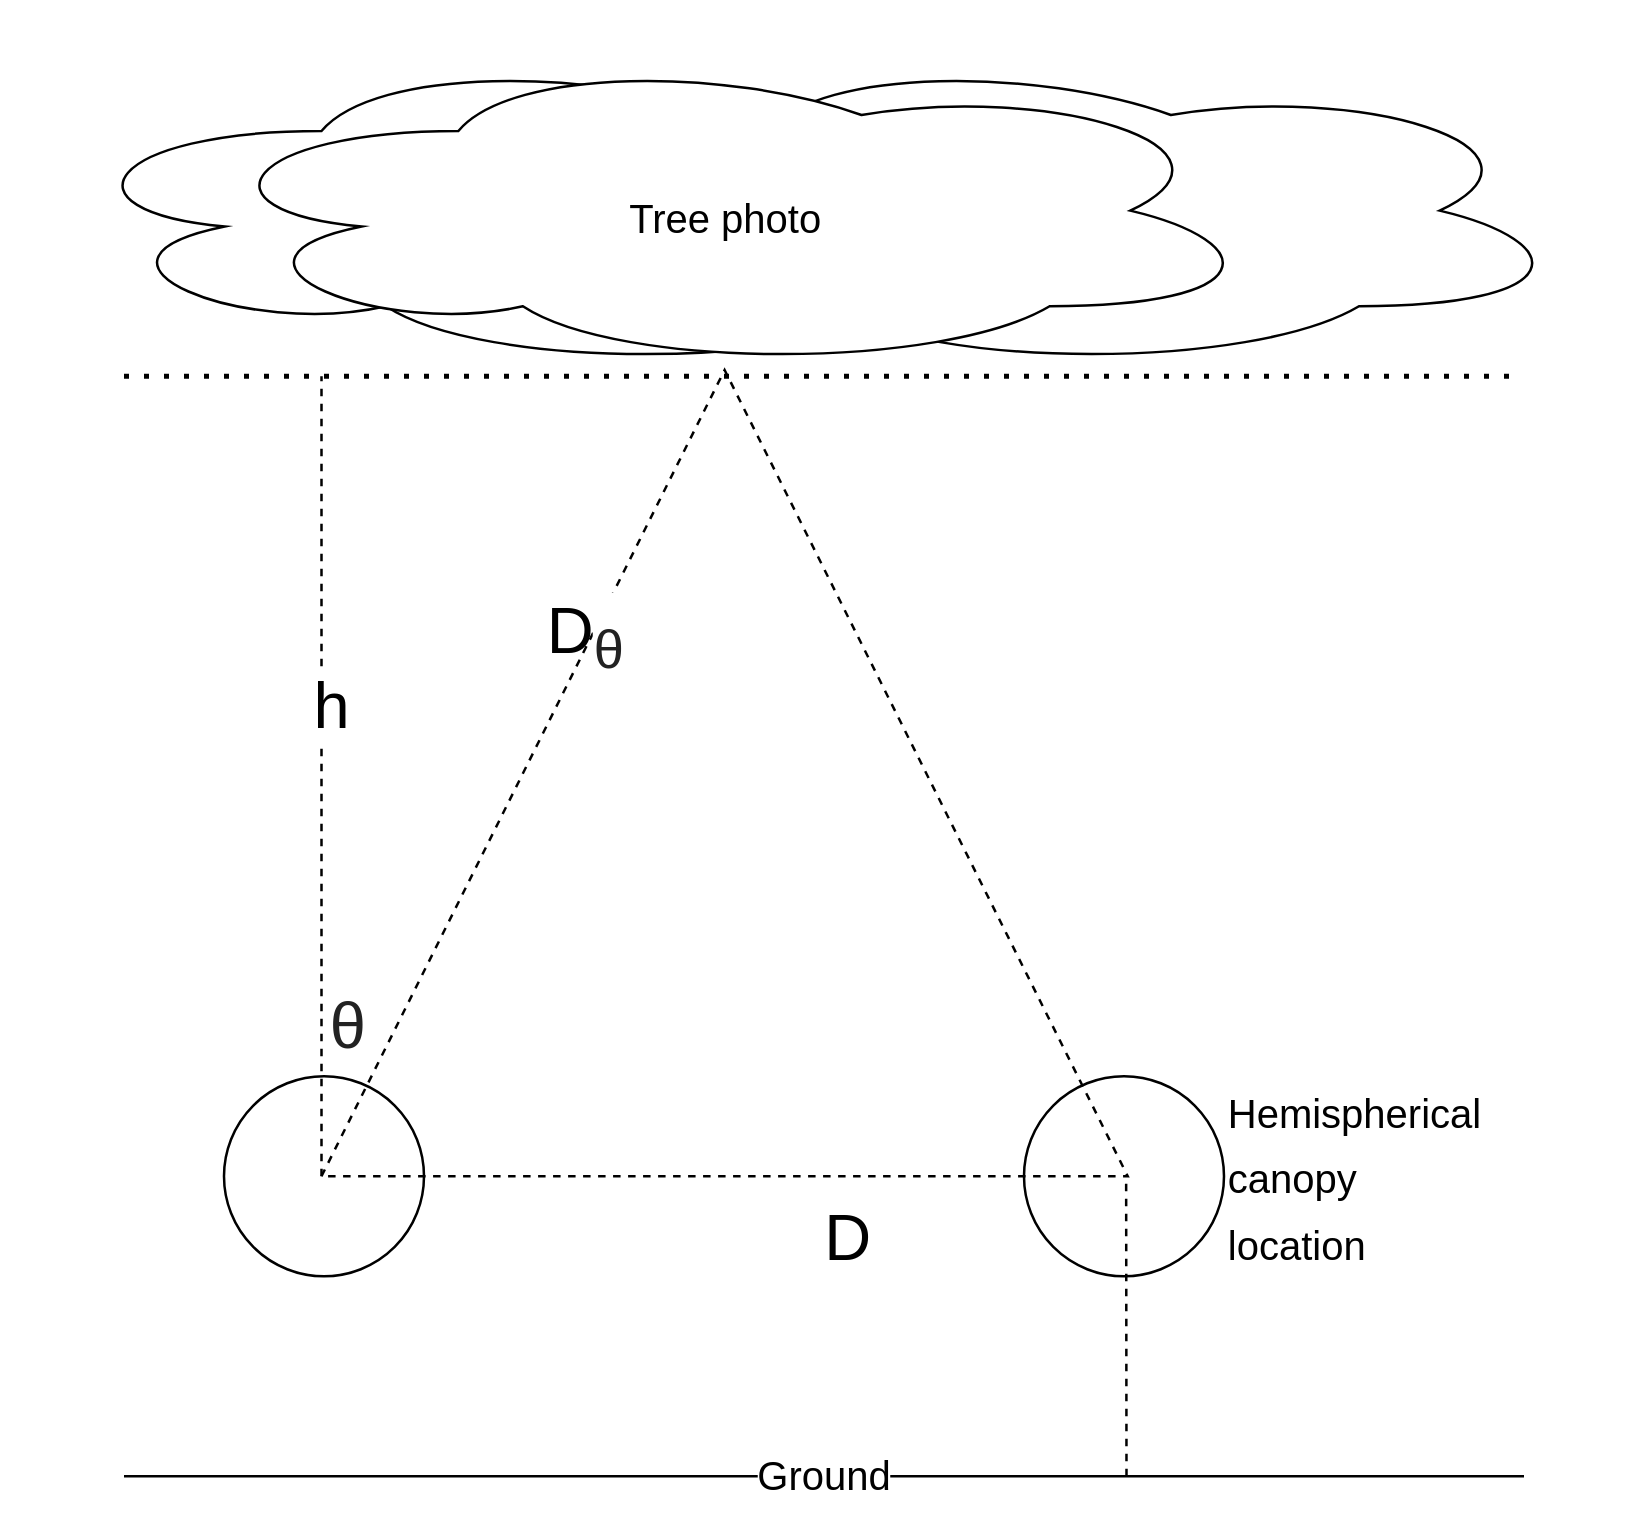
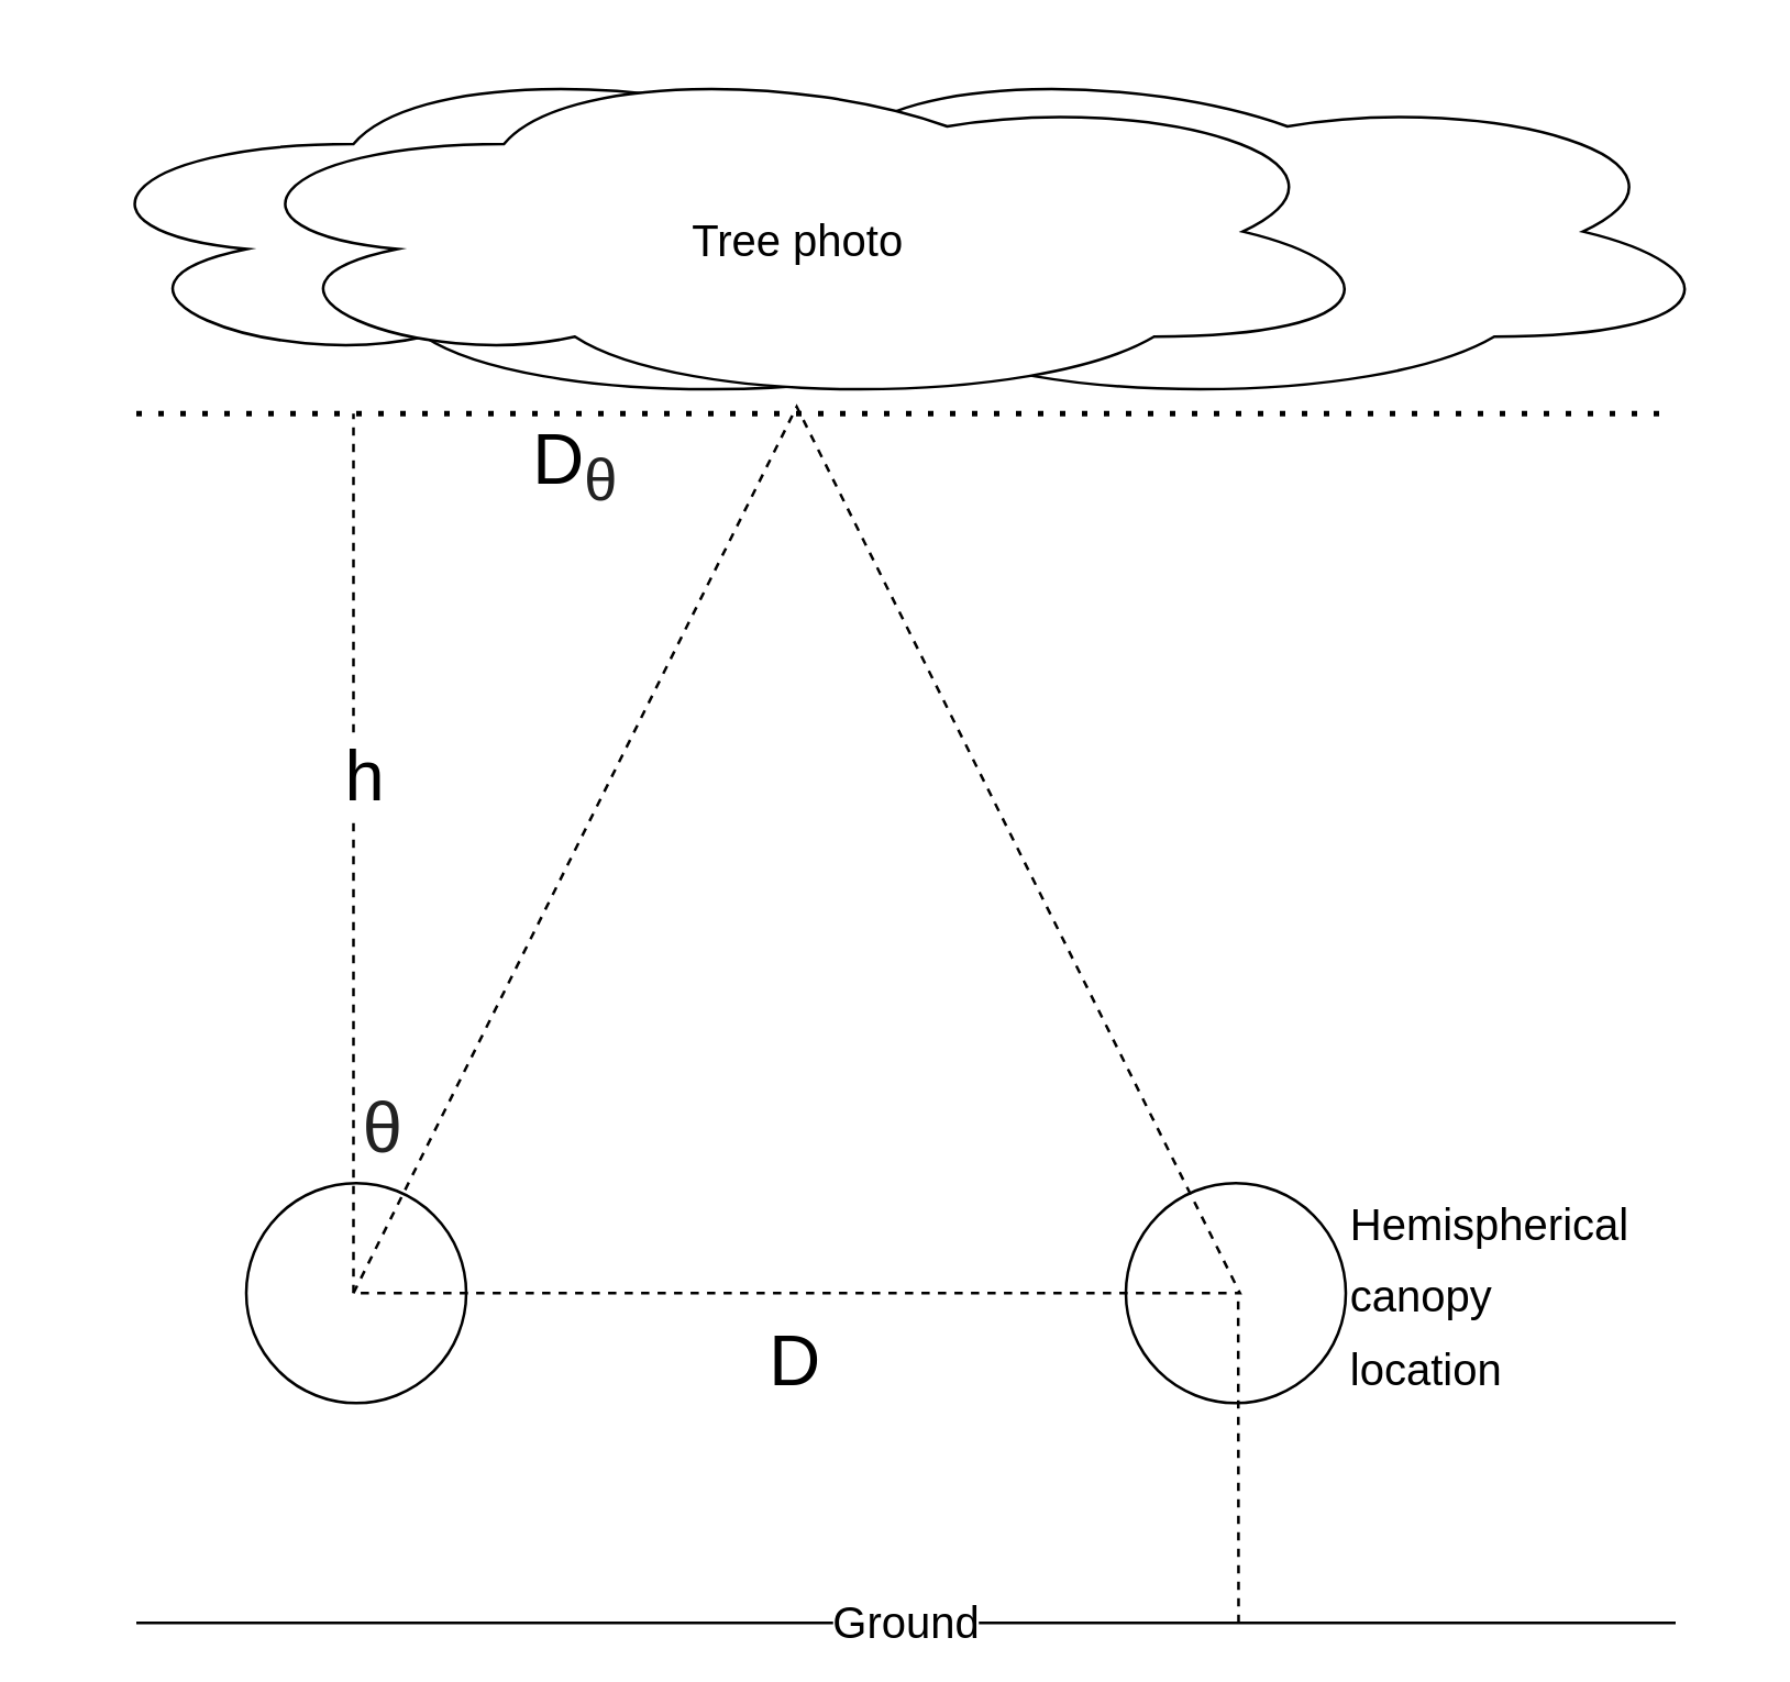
- <mxCell id="15" value="D&lt;span style=&quot;color: rgb(34 , 34 , 34) ; font-family: &amp;#34;arial&amp;#34; , sans-serif ; text-align: left ; background-color: rgb(255 , 255 , 255)&quot;&gt;&lt;sub&gt;θ&lt;/sub&gt;&lt;/span&gt;" style="text;html=1;strokeColor=none;fillColor=none;align=center;verticalAlign=middle;whiteSpace=wrap;rounded=0;fontSize=26;" vertex="1" parent="1"><mxGeometry x="214" y="245" width="40" height="20" as="geometry" /></mxCell>
+ <mxCell id="15" value="D&lt;span style=&quot;color: rgb(34 , 34 , 34) ; font-family: &amp;#34;arial&amp;#34; , sans-serif ; text-align: left ; background-color: rgb(255 , 255 , 255)&quot;&gt;&lt;sub&gt;θ&lt;/sub&gt;&lt;/span&gt;" style="text;html=1;strokeColor=none;fillColor=none;align=center;verticalAlign=middle;whiteSpace=wrap;rounded=0;fontSize=26;" vertex="1" parent="1"><mxGeometry x="189" y="160" width="40" height="20" as="geometry" /></mxCell>
- <mxCell id="11" value="D" style="text;html=1;strokeColor=none;fillColor=none;align=center;verticalAlign=middle;whiteSpace=wrap;rounded=0;fontSize=26;" vertex="1" parent="1"><mxGeometry x="319.25" y="485" width="40" height="20" as="geometry" /></mxCell>
+ <mxCell id="11" value="D" style="text;html=1;strokeColor=none;fillColor=none;align=center;verticalAlign=middle;whiteSpace=wrap;rounded=0;fontSize=26;" vertex="1" parent="1"><mxGeometry x="269.25" y="485" width="40" height="20" as="geometry" /></mxCell>
